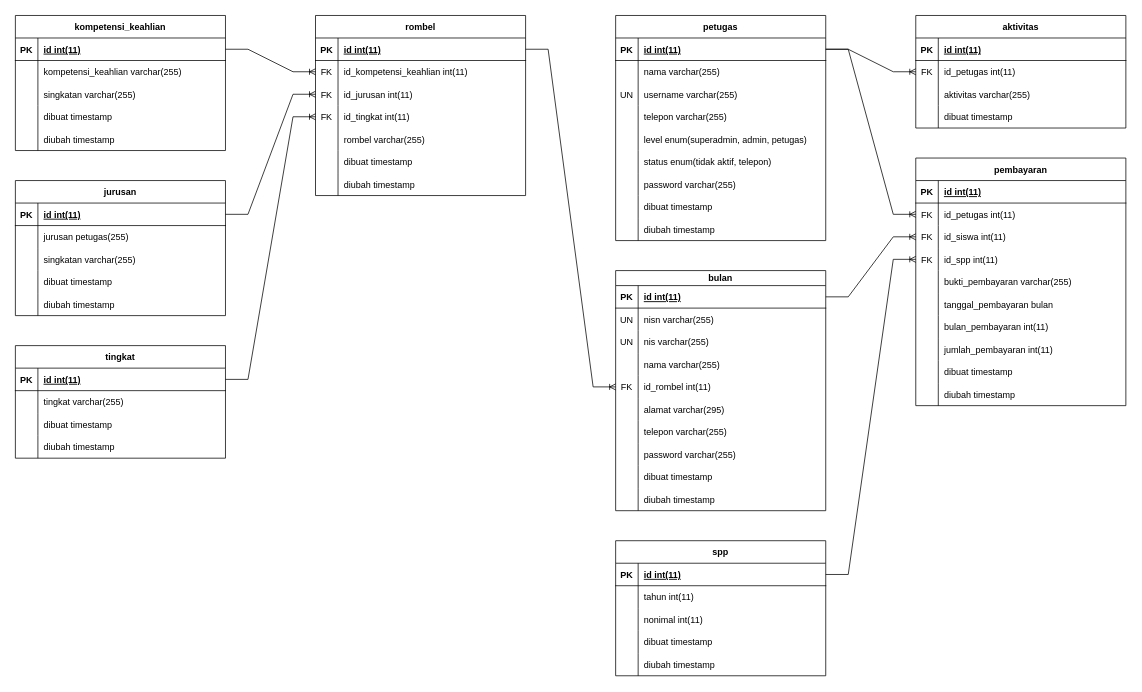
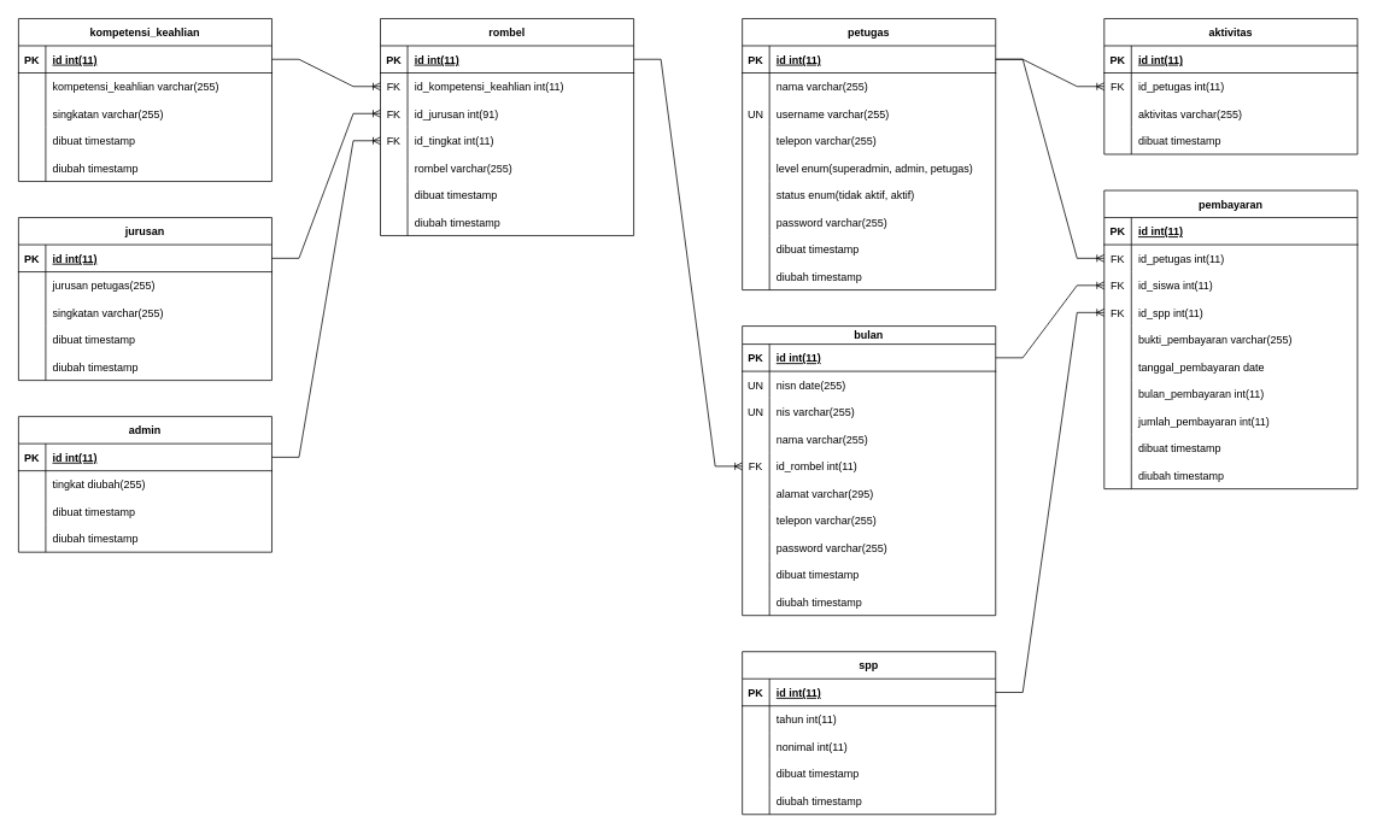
- <mxCell id="11" value="id_jurusan int(11)" style="shape=partialRectangle;connectable=0;fillColor=none;top=0;left=0;bottom=0;right=0;align=left;spacingLeft=6;overflow=hidden;" parent="9" vertex="1"><mxGeometry x="30" width="250" height="30" as="geometry"><mxRectangle width="250" height="30" as="alternateBounds" /></mxGeometry></mxCell>
+ <mxCell id="11" value="id_jurusan int(91)" style="shape=partialRectangle;connectable=0;fillColor=none;top=0;left=0;bottom=0;right=0;align=left;spacingLeft=6;overflow=hidden;" parent="9" vertex="1"><mxGeometry x="30" width="250" height="30" as="geometry"><mxRectangle width="250" height="30" as="alternateBounds" /></mxGeometry></mxCell>
- <mxCell id="169" value="status enum(tidak aktif, telepon)" style="shape=partialRectangle;connectable=0;fillColor=none;top=0;left=0;bottom=0;right=0;align=left;spacingLeft=6;overflow=hidden;" parent="167" vertex="1"><mxGeometry x="30" width="250" height="30" as="geometry"><mxRectangle width="250" height="30" as="alternateBounds" /></mxGeometry></mxCell>
+ <mxCell id="169" value="status enum(tidak aktif, aktif)" style="shape=partialRectangle;connectable=0;fillColor=none;top=0;left=0;bottom=0;right=0;align=left;spacingLeft=6;overflow=hidden;" parent="167" vertex="1"><mxGeometry x="30" width="250" height="30" as="geometry"><mxRectangle width="250" height="30" as="alternateBounds" /></mxGeometry></mxCell>
- <mxCell id="122" value="tanggal_pembayaran bulan" style="shape=partialRectangle;connectable=0;fillColor=none;top=0;left=0;bottom=0;right=0;align=left;spacingLeft=6;overflow=hidden;" parent="120" vertex="1"><mxGeometry x="30" width="250" height="30" as="geometry"><mxRectangle width="250" height="30" as="alternateBounds" /></mxGeometry></mxCell>
+ <mxCell id="122" value="tanggal_pembayaran date" style="shape=partialRectangle;connectable=0;fillColor=none;top=0;left=0;bottom=0;right=0;align=left;spacingLeft=6;overflow=hidden;" parent="120" vertex="1"><mxGeometry x="30" width="250" height="30" as="geometry"><mxRectangle width="250" height="30" as="alternateBounds" /></mxGeometry></mxCell>
- <mxCell id="78" value="nisn varchar(255)" style="shape=partialRectangle;connectable=0;fillColor=none;top=0;left=0;bottom=0;right=0;align=left;spacingLeft=6;overflow=hidden;" parent="76" vertex="1"><mxGeometry x="30" width="250" height="30" as="geometry"><mxRectangle width="250" height="30" as="alternateBounds" /></mxGeometry></mxCell>
+ <mxCell id="78" value="nisn date(255)" style="shape=partialRectangle;connectable=0;fillColor=none;top=0;left=0;bottom=0;right=0;align=left;spacingLeft=6;overflow=hidden;" parent="76" vertex="1"><mxGeometry x="30" width="250" height="30" as="geometry"><mxRectangle width="250" height="30" as="alternateBounds" /></mxGeometry></mxCell>
- <mxCell id="56" value="tingkat" style="shape=table;startSize=30;container=1;collapsible=1;childLayout=tableLayout;fixedRows=1;rowLines=0;fontStyle=1;align=center;resizeLast=1;" parent="1" vertex="1"><mxGeometry x="20" y="460" width="280" height="150" as="geometry"><mxRectangle x="120" y="120" width="100" height="30" as="alternateBounds" /></mxGeometry></mxCell>
+ <mxCell id="56" value="admin" style="shape=table;startSize=30;container=1;collapsible=1;childLayout=tableLayout;fixedRows=1;rowLines=0;fontStyle=1;align=center;resizeLast=1;" parent="1" vertex="1"><mxGeometry x="20" y="460" width="280" height="150" as="geometry"><mxRectangle x="120" y="120" width="100" height="30" as="alternateBounds" /></mxGeometry></mxCell>
- <mxCell id="62" value="tingkat varchar(255)" style="shape=partialRectangle;connectable=0;fillColor=none;top=0;left=0;bottom=0;right=0;align=left;spacingLeft=6;overflow=hidden;" parent="60" vertex="1"><mxGeometry x="30" width="250" height="30" as="geometry"><mxRectangle width="250" height="30" as="alternateBounds" /></mxGeometry></mxCell>
+ <mxCell id="62" value="tingkat diubah(255)" style="shape=partialRectangle;connectable=0;fillColor=none;top=0;left=0;bottom=0;right=0;align=left;spacingLeft=6;overflow=hidden;" parent="60" vertex="1"><mxGeometry x="30" width="250" height="30" as="geometry"><mxRectangle width="250" height="30" as="alternateBounds" /></mxGeometry></mxCell>
